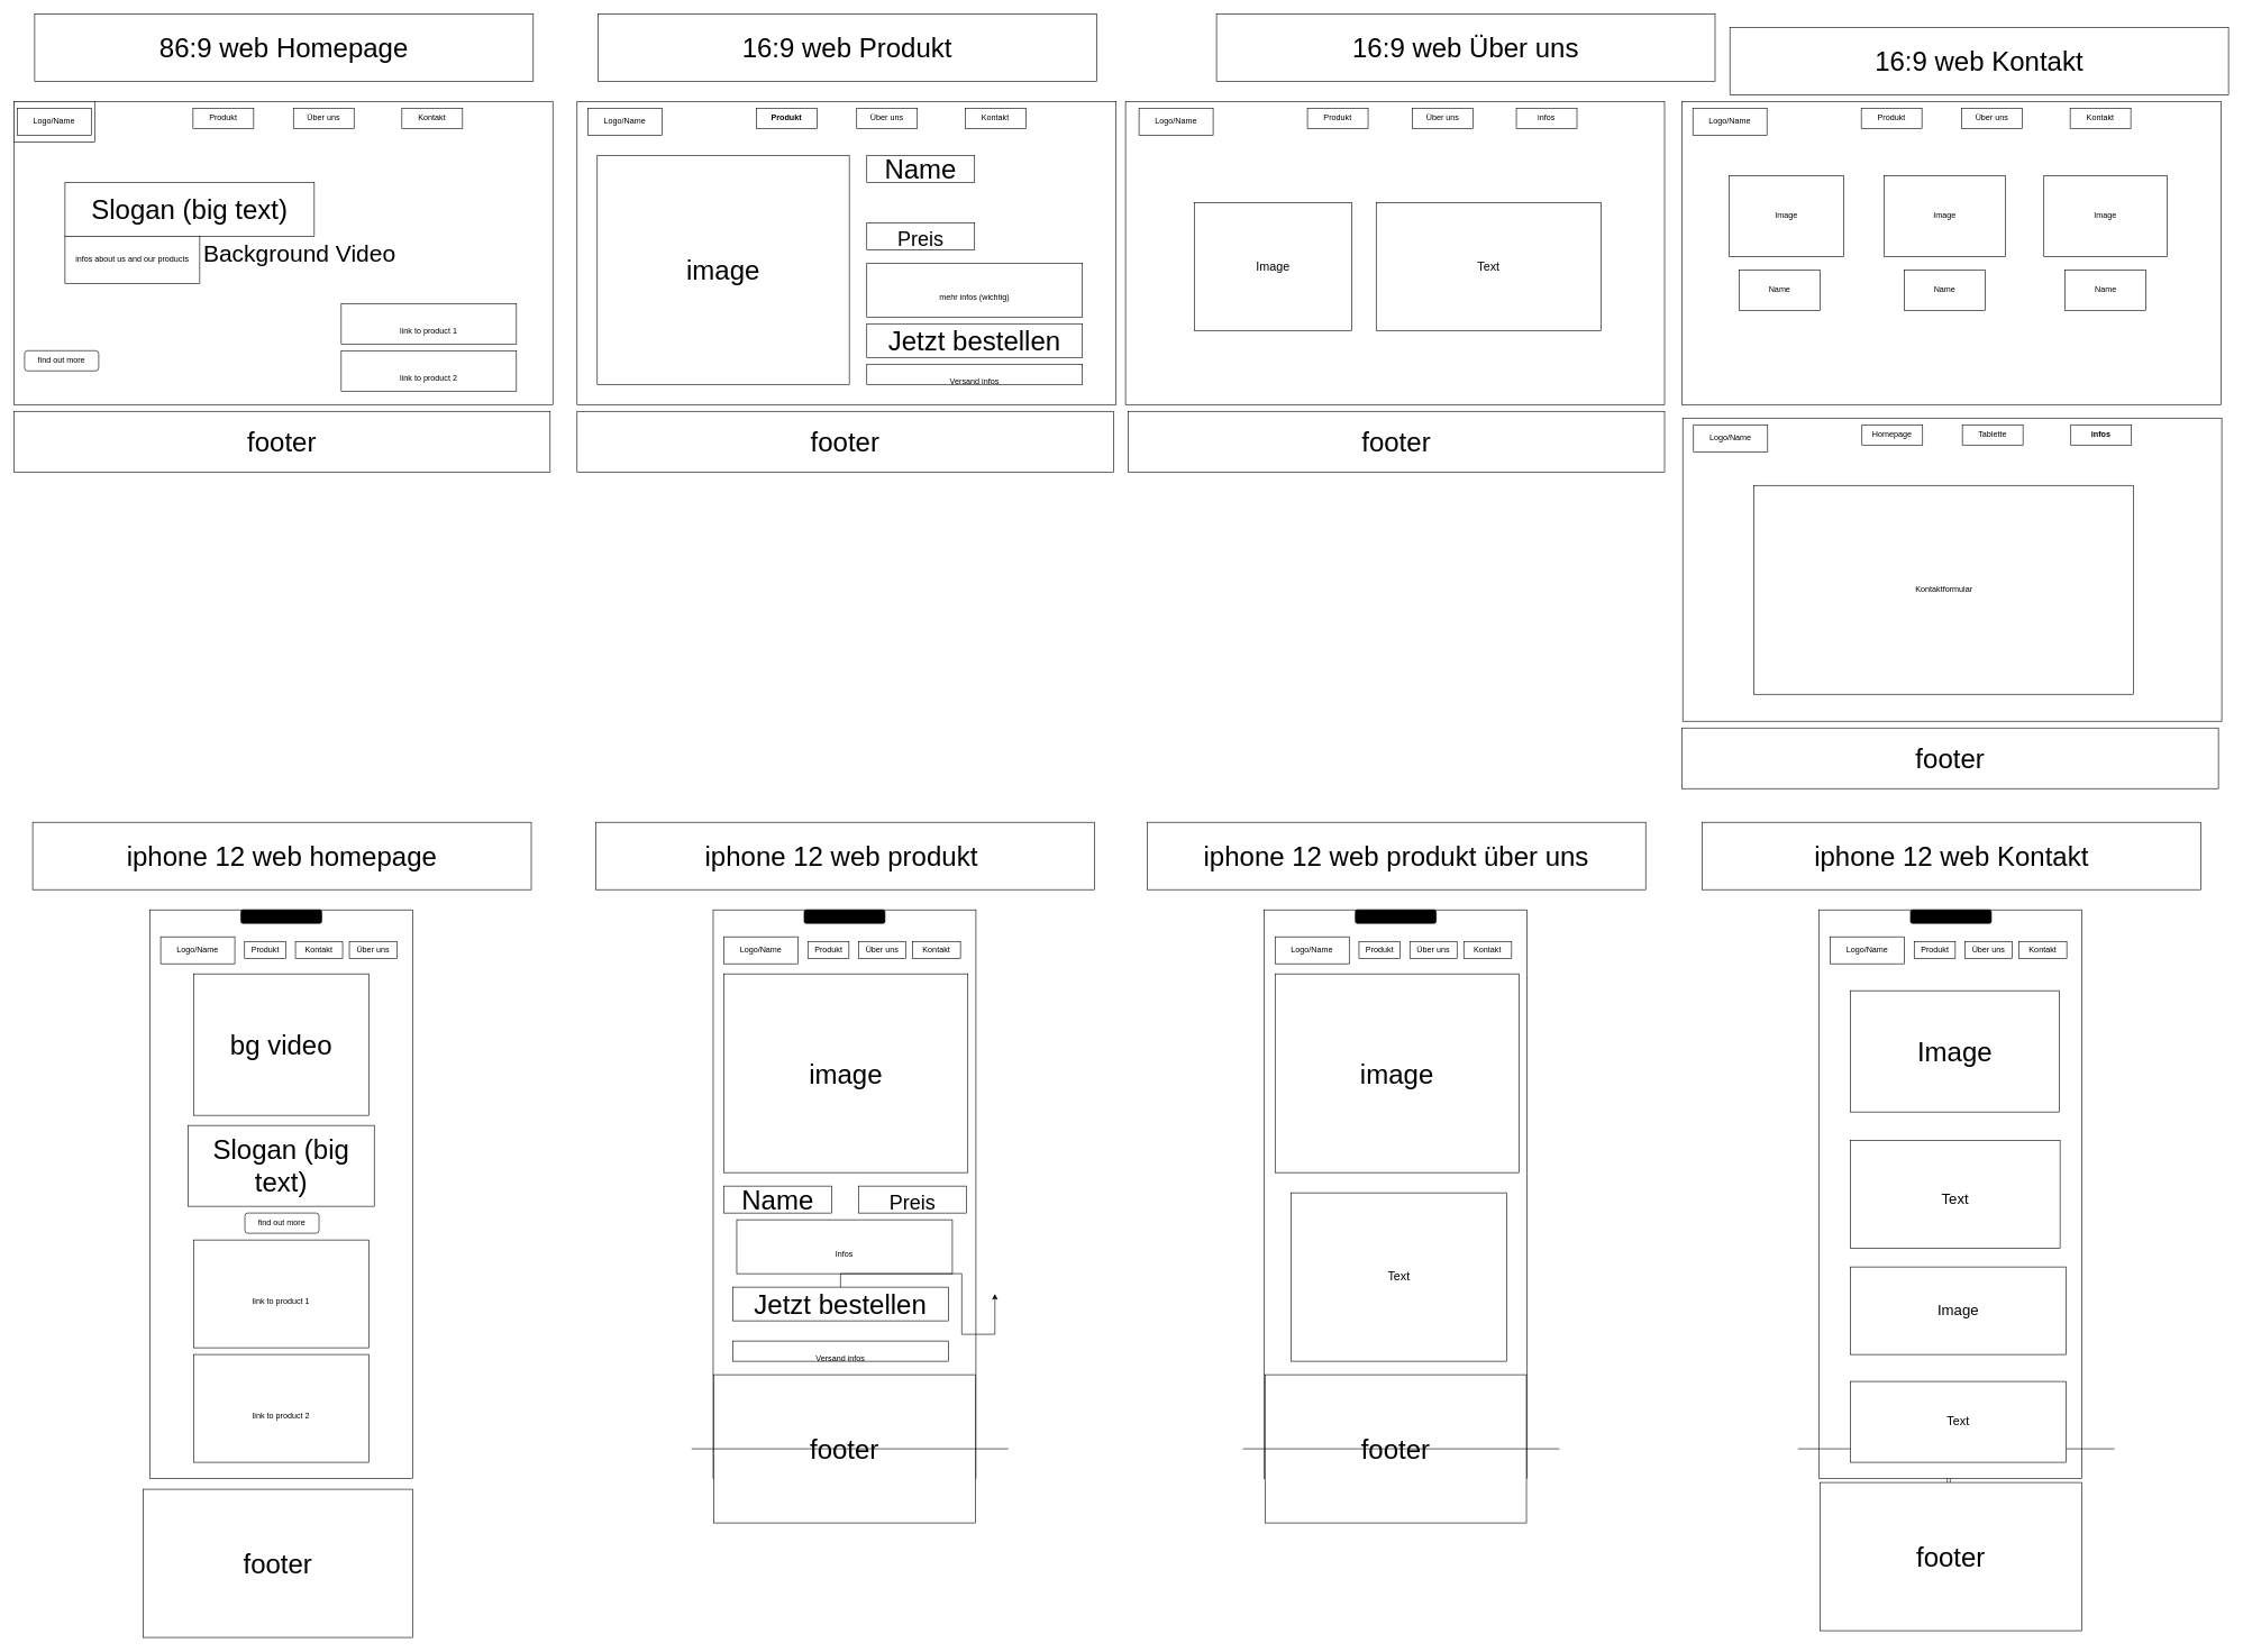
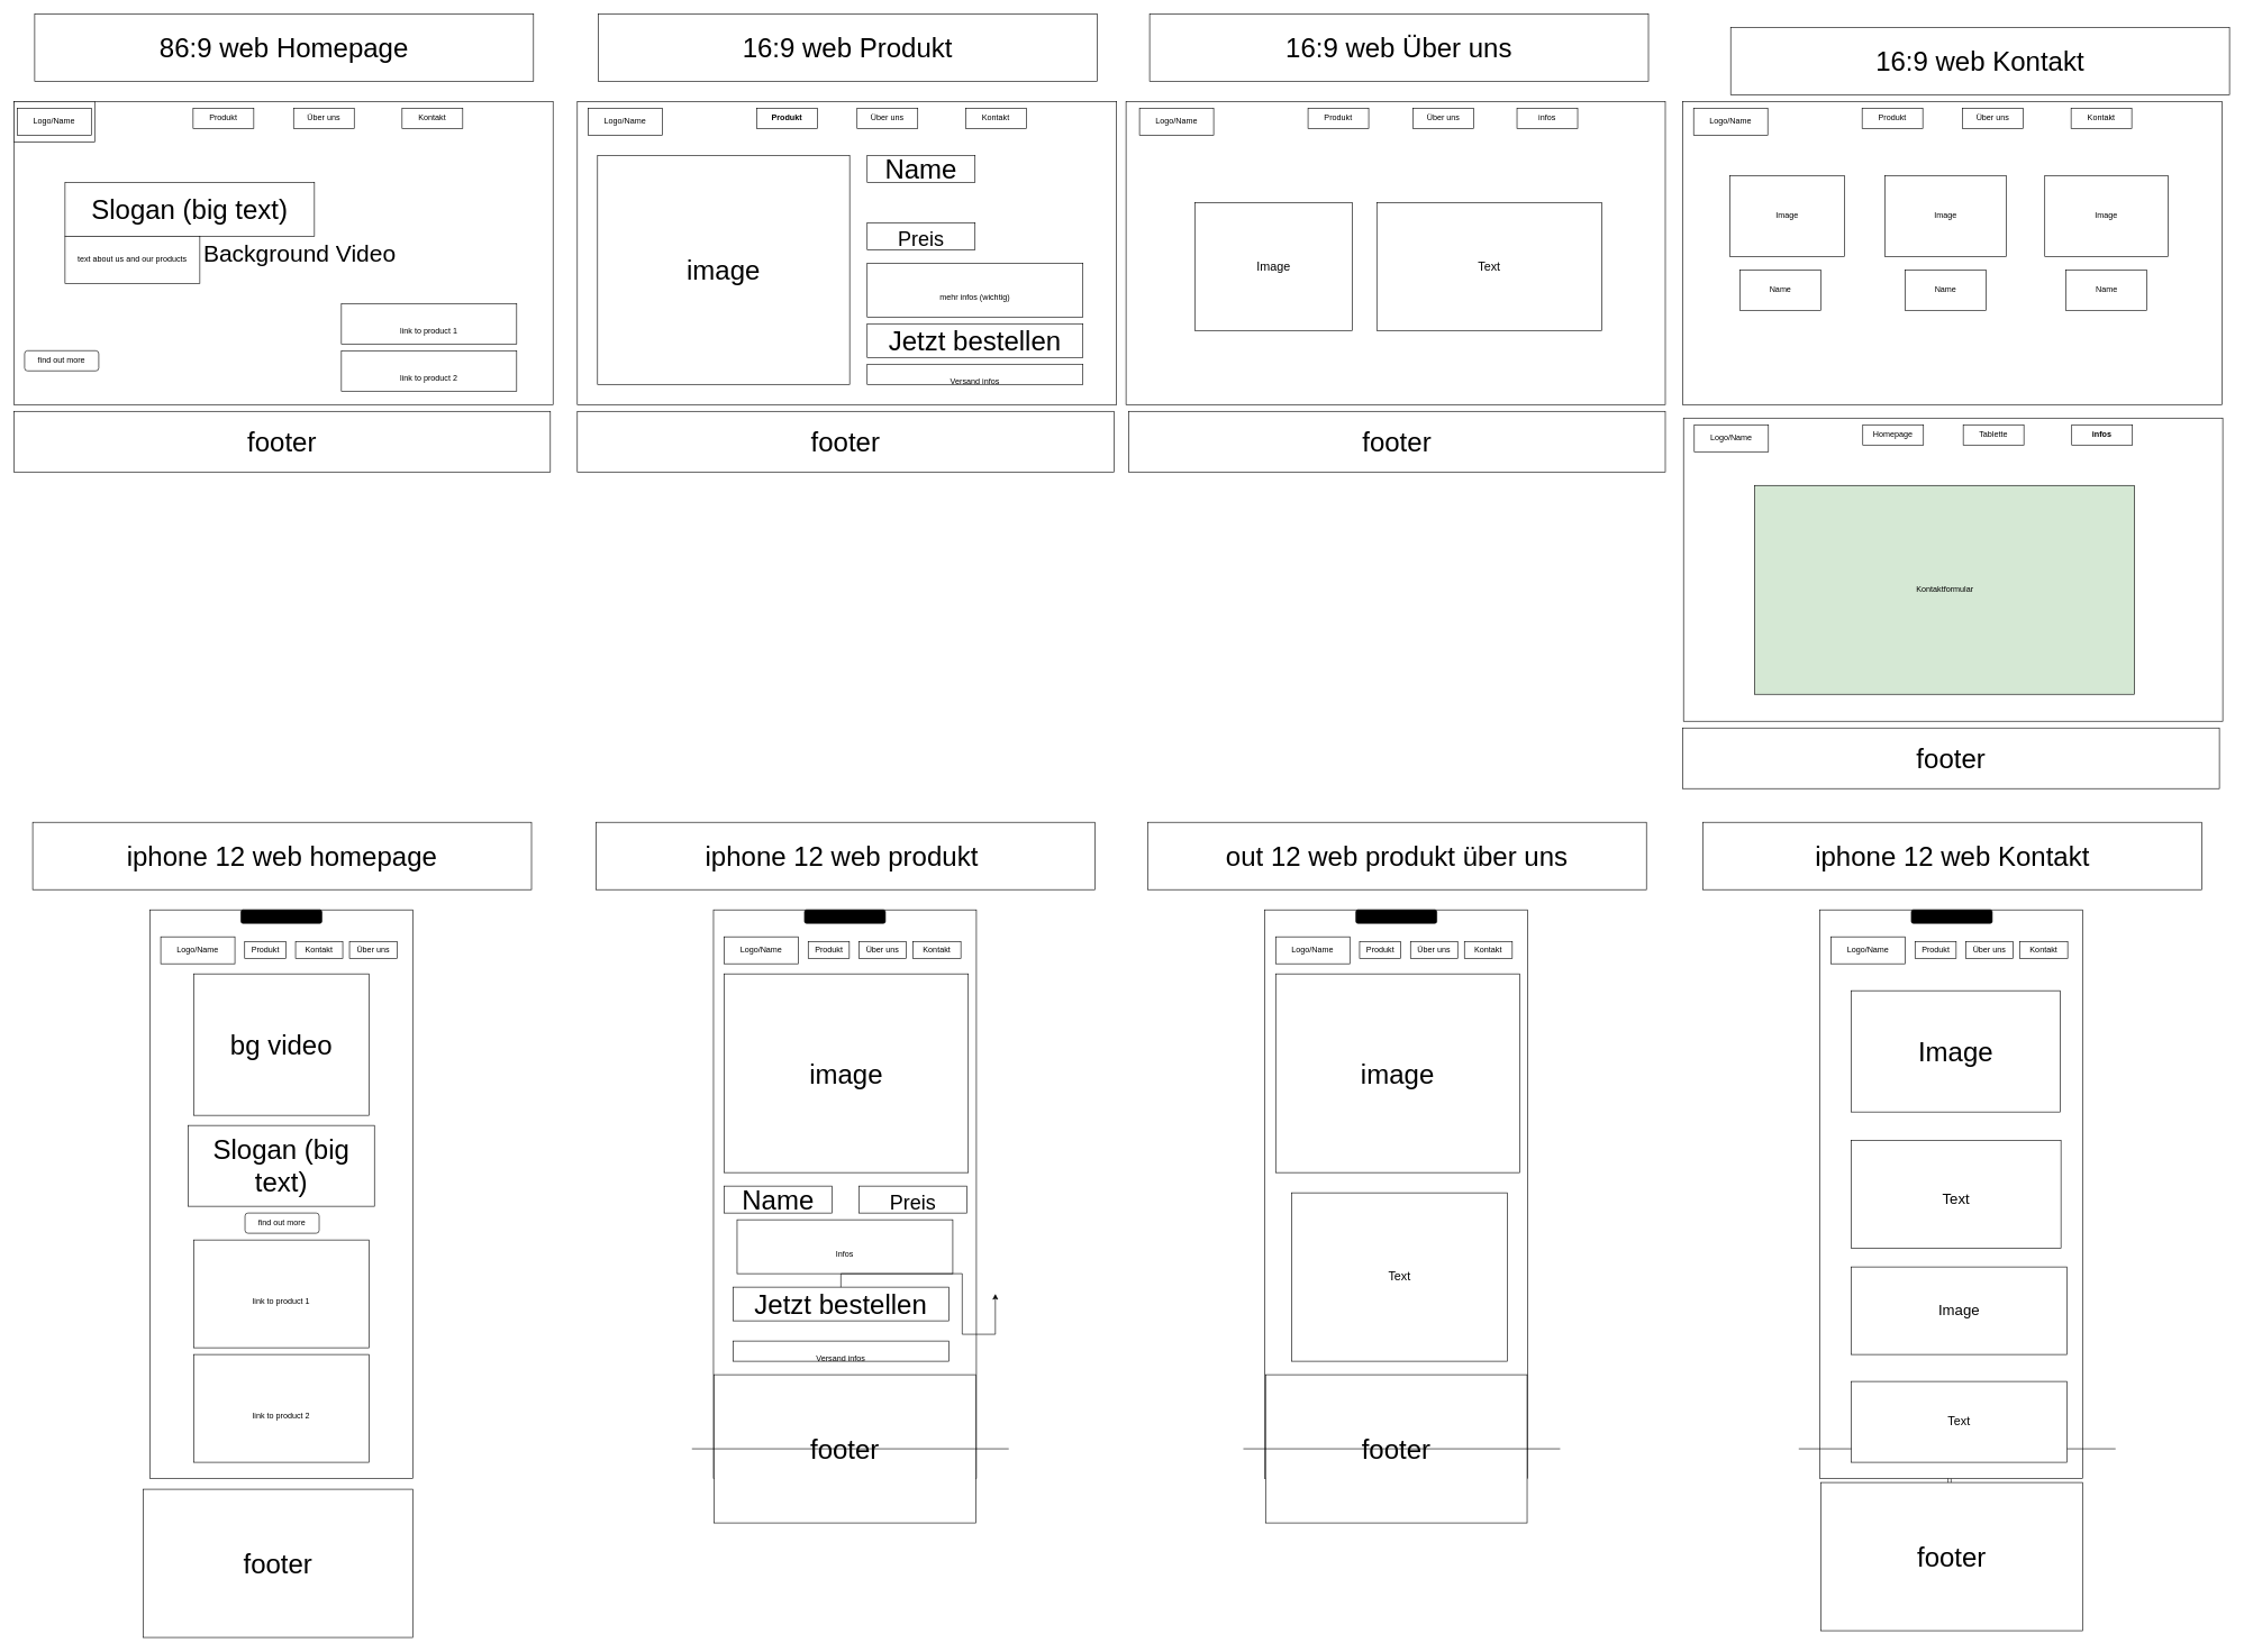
- <mxCell id="41" value="&lt;font style=&quot;font-size: 40px;&quot;&gt;16:9 web Über uns&lt;/font&gt;" style="rounded=0;whiteSpace=wrap;html=1;fillStyle=solid;fontSize=12;fillColor=#FFFFFF;" parent="1" vertex="1"><mxGeometry x="1805" y="20" width="740" height="100" as="geometry" /></mxCell>
+ <mxCell id="41" value="&lt;font style=&quot;font-size: 40px;&quot;&gt;16:9 web Über uns&lt;/font&gt;" style="rounded=0;whiteSpace=wrap;html=1;fillStyle=solid;fontSize=12;fillColor=#FFFFFF;" parent="1" vertex="1"><mxGeometry x="1705" y="20" width="740" height="100" as="geometry" /></mxCell>
- <mxCell id="7" value="infos about us and our products" style="rounded=0;whiteSpace=wrap;html=1;fontSize=12;" parent="1" vertex="1"><mxGeometry x="96" y="350" width="200" height="70" as="geometry" /></mxCell>
+ <mxCell id="7" value="text about us and our products" style="rounded=0;whiteSpace=wrap;html=1;fontSize=12;" parent="1" vertex="1"><mxGeometry x="96" y="350" width="200" height="70" as="geometry" /></mxCell>
- <mxCell id="55" value="Kontaktformular" style="rounded=0;whiteSpace=wrap;html=1;" parent="1" vertex="1"><mxGeometry x="2602.5" y="720" width="563.5" height="310" as="geometry" /></mxCell>
+ <mxCell id="55" value="Kontaktformular" style="rounded=0;whiteSpace=wrap;html=1;fillColor=#d5e8d4;" parent="1" vertex="1"><mxGeometry x="2602.5" y="720" width="563.5" height="310" as="geometry" /></mxCell>
- <mxCell id="84" value="&lt;font style=&quot;font-size: 40px;&quot;&gt;iphone 12 web produkt über uns&lt;/font&gt;" style="rounded=0;whiteSpace=wrap;html=1;fillStyle=solid;fontSize=12;fillColor=#FFFFFF;" parent="1" vertex="1"><mxGeometry x="1702" y="1220" width="740" height="100" as="geometry" /></mxCell>
+ <mxCell id="84" value="&lt;font style=&quot;font-size: 40px;&quot;&gt;out 12 web produkt über uns&lt;/font&gt;" style="rounded=0;whiteSpace=wrap;html=1;fillStyle=solid;fontSize=12;fillColor=#FFFFFF;" parent="1" vertex="1"><mxGeometry x="1702" y="1220" width="740" height="100" as="geometry" /></mxCell>
